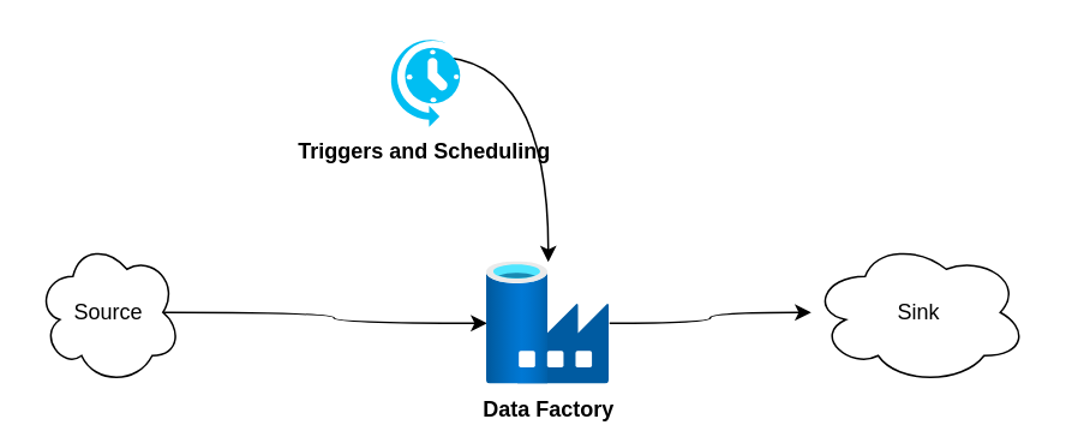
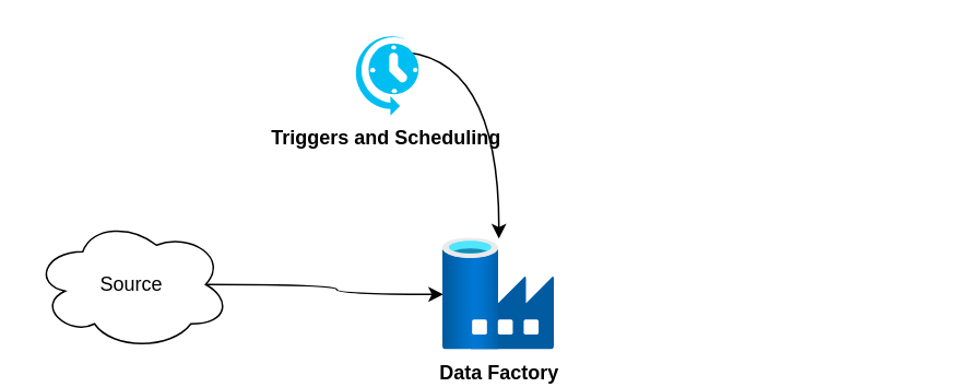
- <mxCell id="6" value="Source" style="ellipse;shape=cloud;whiteSpace=wrap;html=1;" vertex="1" parent="1"><mxGeometry x="20" y="133" width="80" height="80" as="geometry" /></mxCell>
+ <mxCell id="6" value="Source" style="ellipse;shape=cloud;whiteSpace=wrap;html=1;" vertex="1" parent="1"><mxGeometry x="20" y="133" width="120" height="80" as="geometry" /></mxCell>
- <mxCell id="7" value="Sink" style="ellipse;shape=cloud;whiteSpace=wrap;html=1;" vertex="1" parent="1"><mxGeometry x="450" y="133" width="120" height="80" as="geometry" /></mxCell>
- <mxCell id="3" style="edgeStyle=orthogonalEdgeStyle;rounded=0;orthogonalLoop=1;jettySize=auto;html=1;curved=1;" edge="1" parent="1" source="5" target="7"><mxGeometry relative="1" as="geometry" /></mxCell>
